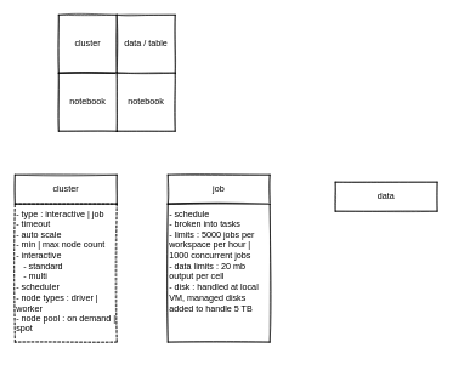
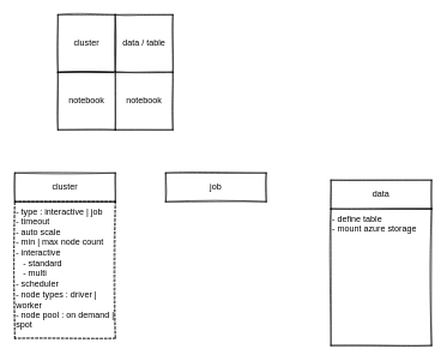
- <mxCell id="14" value="&lt;span&gt;- schedule&lt;br&gt;- broken into tasks&lt;br&gt;&lt;/span&gt;&lt;span&gt;- limits : 5000 jobs per workspace per hour | 1000 concurrent jobs&lt;br&gt;- data limits : 20 mb output per cell&lt;br&gt;- disk : handled at local VM, managed disks added to handle 5 TB&lt;br&gt;&lt;/span&gt;" style="whiteSpace=wrap;html=1;align=left;horizontal=1;verticalAlign=top;sketch=1;" vertex="1" parent="12"><mxGeometry y="40" width="140" height="190" as="geometry" /></mxCell>
+ <mxCell id="11" value="&lt;span&gt;- define table&lt;br&gt;- mount azure storage&amp;nbsp;&lt;br&gt;&lt;/span&gt;" style="whiteSpace=wrap;html=1;align=left;horizontal=1;verticalAlign=top;sketch=1;" vertex="1" parent="9"><mxGeometry y="40" width="140" height="190" as="geometry" /></mxCell>
